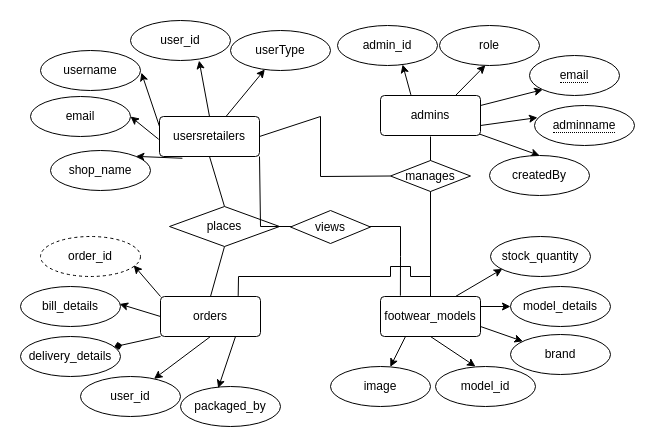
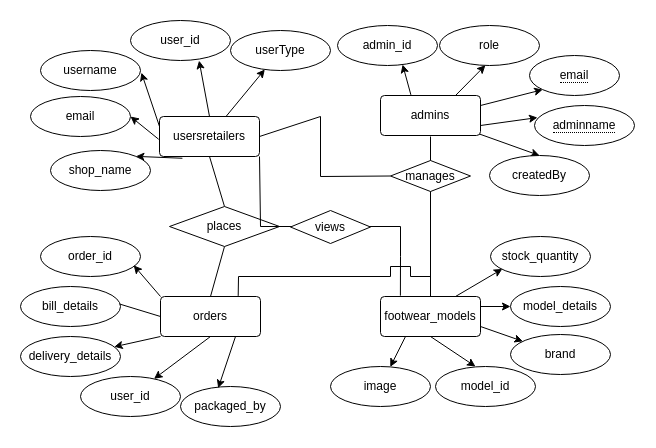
- <mxCell id="30" value="order_id" style="ellipse;whiteSpace=wrap;html=1;align=center;dashed=1;" parent="1" vertex="1"><mxGeometry x="40" y="236" width="100" height="40" as="geometry" /></mxCell>
+ <mxCell id="30" value="order_id" style="ellipse;whiteSpace=wrap;html=1;align=center;" parent="1" vertex="1"><mxGeometry x="40" y="236" width="100" height="40" as="geometry" /></mxCell>
- <mxCell id="34" style="rounded=0;orthogonalLoop=1;jettySize=auto;html=1;exitX=0;exitY=0.5;exitDx=0;exitDy=0;entryX=0.991;entryY=0.438;entryDx=0;entryDy=0;entryPerimeter=0;" parent="1" source="25" target="26" edge="1"><mxGeometry relative="1" as="geometry"><mxPoint x="258.11" y="730.554" as="targetPoint" /></mxGeometry></mxCell>
+ <mxCell id="34" style="rounded=0;orthogonalLoop=1;jettySize=auto;html=1;exitX=0;exitY=0.5;exitDx=0;exitDy=0;entryX=0.991;entryY=0.438;entryDx=0;entryDy=0;entryPerimeter=0;endArrow=none;" parent="1" source="25" target="26" edge="1"><mxGeometry relative="1" as="geometry"><mxPoint x="258.11" y="730.554" as="targetPoint" /></mxGeometry></mxCell>
- <mxCell id="33" style="rounded=0;orthogonalLoop=1;jettySize=auto;html=1;exitX=0;exitY=1;exitDx=0;exitDy=0;endArrow=diamond;" parent="1" source="25" target="27" edge="1"><mxGeometry relative="1" as="geometry" /></mxCell>
+ <mxCell id="33" style="rounded=0;orthogonalLoop=1;jettySize=auto;html=1;exitX=0;exitY=1;exitDx=0;exitDy=0;" parent="1" source="25" target="27" edge="1"><mxGeometry relative="1" as="geometry" /></mxCell>
